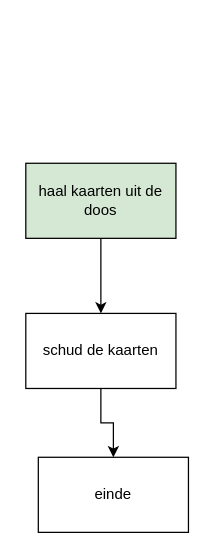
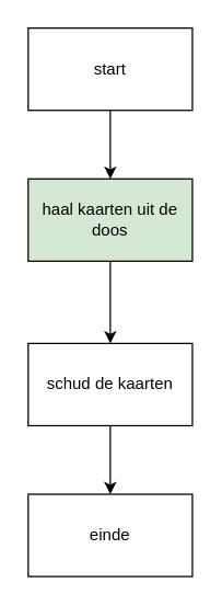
+ <mxCell id="3" value="start" style="rounded=0;whiteSpace=wrap;html=1;" vertex="1" parent="1"><mxGeometry x="20" y="20" width="120" height="60" as="geometry" /></mxCell>
+ <mxCell id="2" style="edgeStyle=orthogonalEdgeStyle;rounded=0;orthogonalLoop=1;jettySize=auto;html=1;exitX=0.5;exitY=1;exitDx=0;exitDy=0;entryX=0.5;entryY=0;entryDx=0;entryDy=0;" edge="1" parent="1" source="3" target="5"><mxGeometry relative="1" as="geometry" /></mxCell>
- <mxCell id="8" value="einde" style="rounded=0;whiteSpace=wrap;html=1;" vertex="1" parent="1"><mxGeometry x="30" y="365" width="120" height="60" as="geometry" /></mxCell>
+ <mxCell id="8" value="einde" style="rounded=0;whiteSpace=wrap;html=1;" vertex="1" parent="1"><mxGeometry x="20" y="360" width="120" height="60" as="geometry" /></mxCell>
